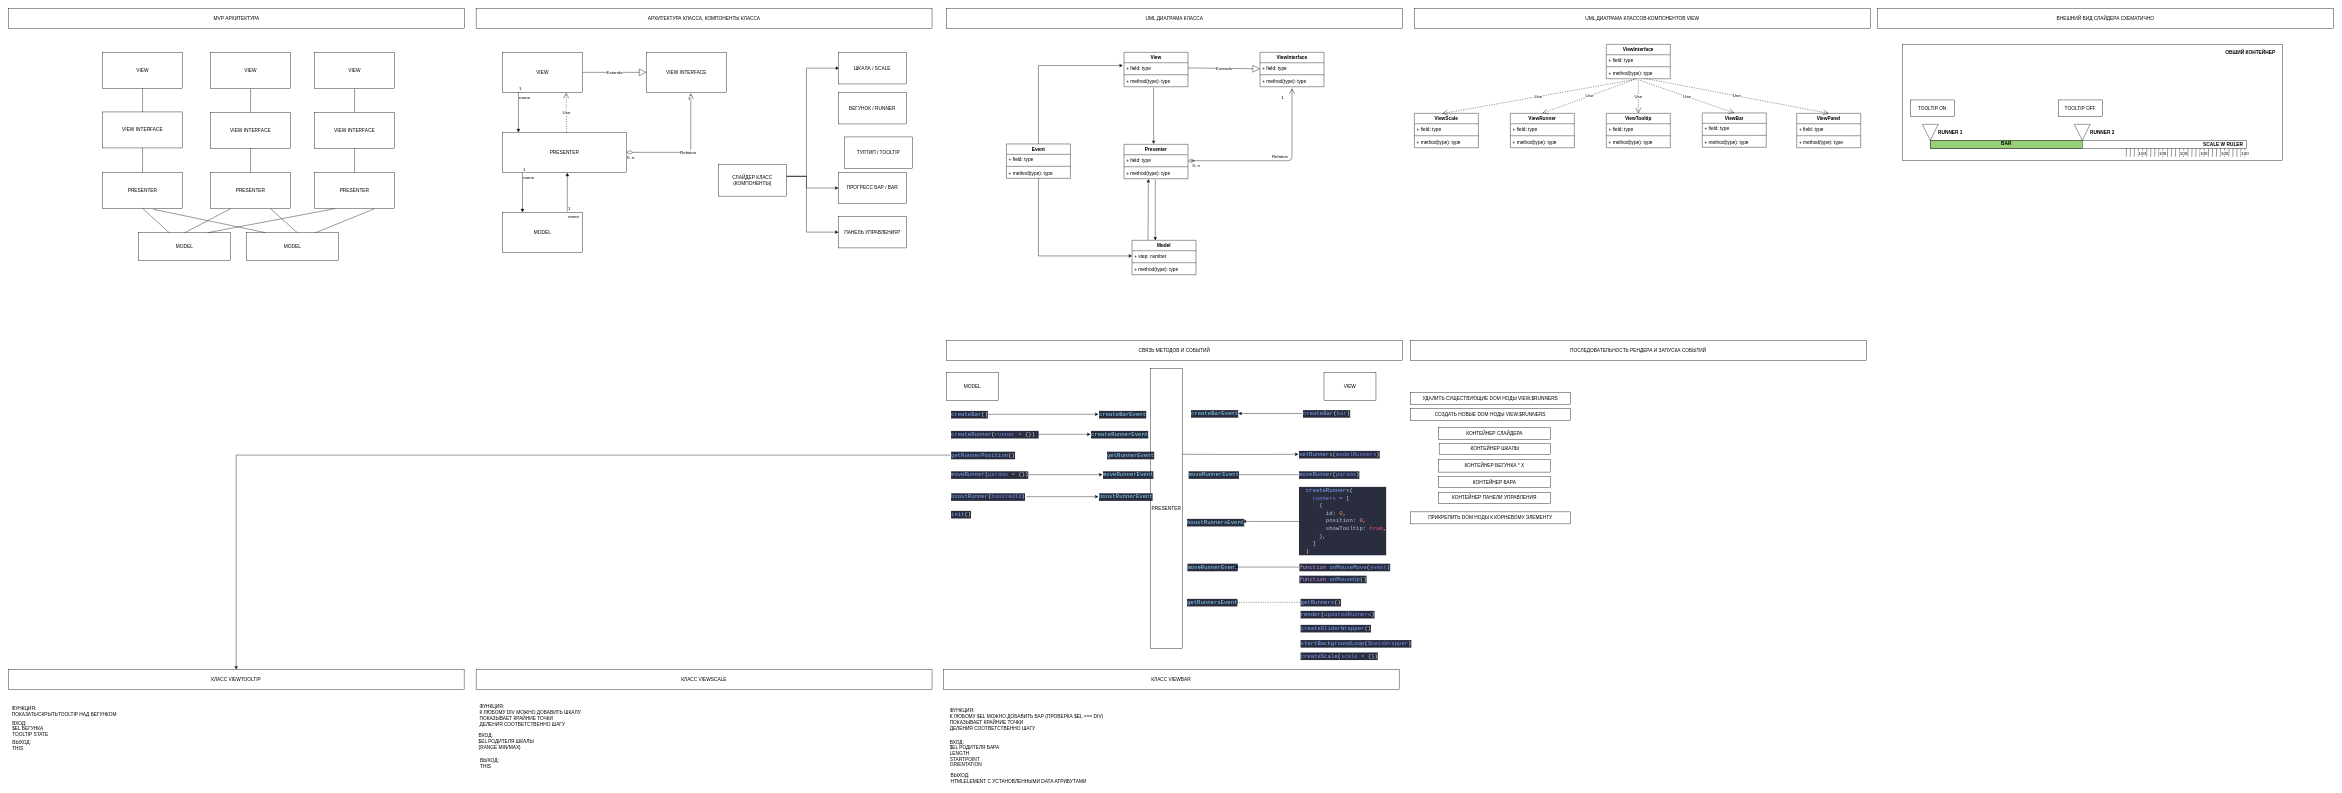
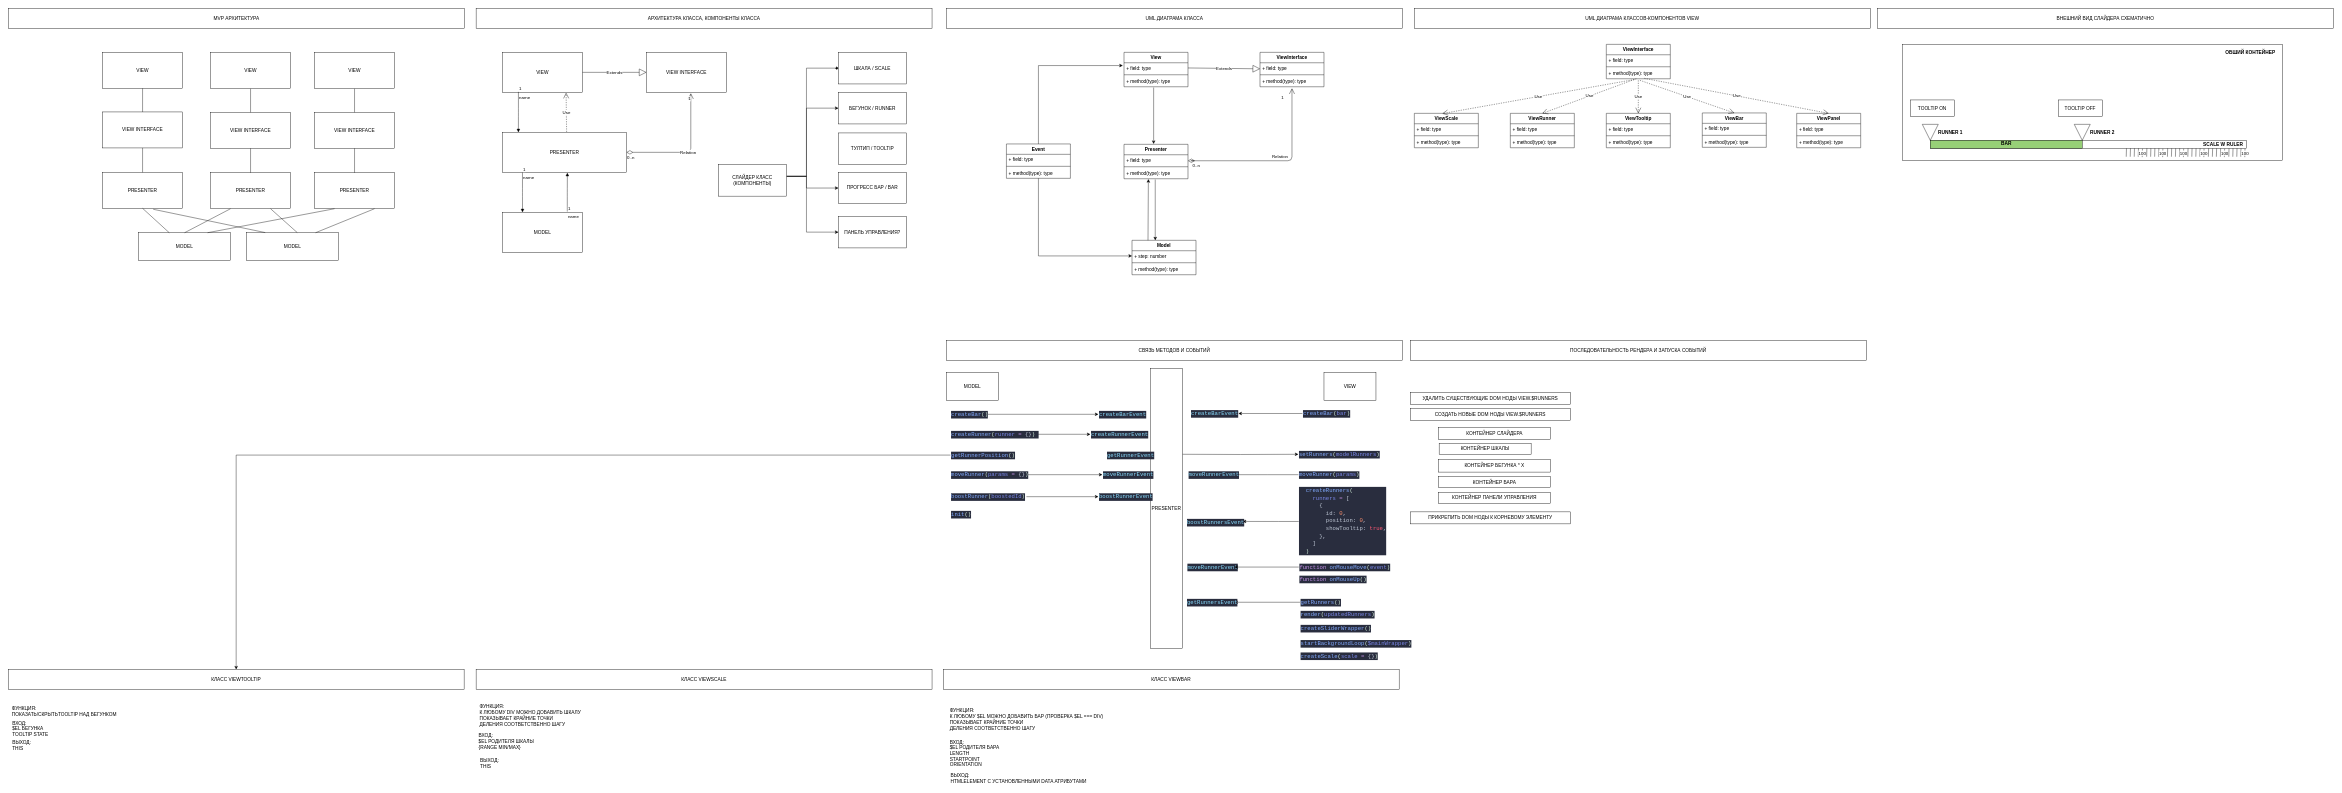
+ <mxCell id="4" value="" style="edgeStyle=orthogonalEdgeStyle;rounded=0;orthogonalLoop=1;jettySize=auto;html=1;entryX=0;entryY=0.5;entryDx=0;entryDy=0;" parent="1" source="7" target="47" edge="1"><mxGeometry relative="1" as="geometry"><Array as="points"><mxPoint x="2016" y="440" /><mxPoint x="2016" y="270" /></Array></mxGeometry></mxCell>
- <mxCell id="48" value="ТУЛТИП / TOOLTIP" style="rounded=0;whiteSpace=wrap;html=1;" parent="1" vertex="1"><mxGeometry x="2111" y="341.5" width="170" height="78.5" as="geometry" /></mxCell>
+ <mxCell id="48" value="ТУЛТИП / TOOLTIP" style="rounded=0;whiteSpace=wrap;html=1;" parent="1" vertex="1"><mxGeometry x="2096" y="331.5" width="170" height="78.5" as="geometry" /></mxCell>
- <mxCell id="202" value="КОНТЕЙНЕР ШКАЛЫ" style="rounded=0;whiteSpace=wrap;html=1;" parent="1" vertex="1"><mxGeometry x="3598" y="1107.5" width="279" height="28" as="geometry" /></mxCell>
+ <mxCell id="202" value="КОНТЕЙНЕР ШКАЛЫ" style="rounded=0;whiteSpace=wrap;html=1;" parent="1" vertex="1"><mxGeometry x="3598" y="1107.5" width="230" height="28" as="geometry" /></mxCell>
- <mxCell id="182" value="" style="edgeStyle=orthogonalEdgeStyle;rounded=0;orthogonalLoop=1;jettySize=auto;html=1;dashed=1;" parent="1" source="183" target="190" edge="1"><mxGeometry relative="1" as="geometry" /></mxCell>
+ <mxCell id="182" value="" style="edgeStyle=orthogonalEdgeStyle;rounded=0;orthogonalLoop=1;jettySize=auto;html=1;" parent="1" source="183" target="190" edge="1"><mxGeometry relative="1" as="geometry" /></mxCell>
